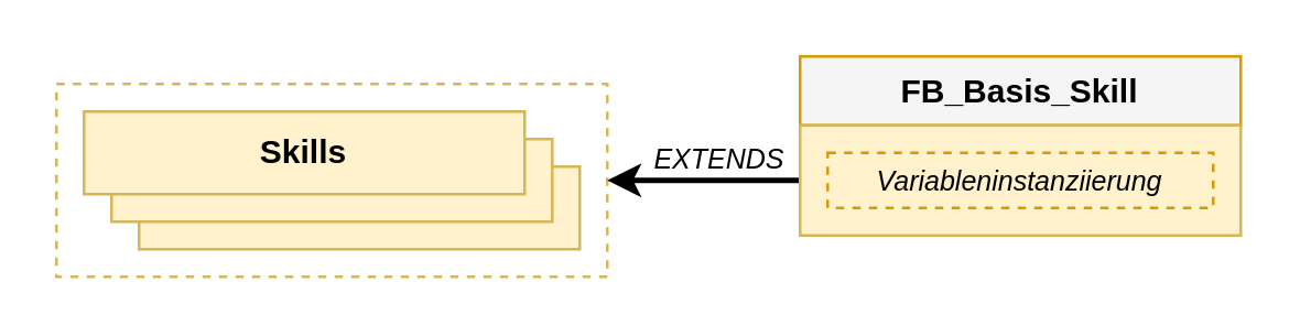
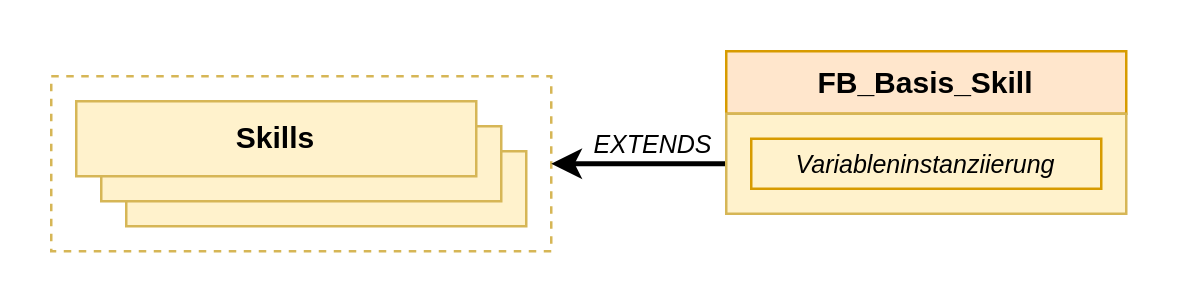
- <mxCell id="6" value="&lt;b&gt;FB_Basis_Skill&lt;/b&gt;" style="rounded=0;whiteSpace=wrap;html=1;fillColor=#f5f5f5;strokeColor=#d79b00;" parent="1" vertex="1"><mxGeometry x="290" y="20" width="160" height="25" as="geometry" /></mxCell>
+ <mxCell id="6" value="&lt;b&gt;FB_Basis_Skill&lt;/b&gt;" style="rounded=0;whiteSpace=wrap;html=1;fillColor=#ffe6cc;strokeColor=#d79b00;" parent="1" vertex="1"><mxGeometry x="290" y="20" width="160" height="25" as="geometry" /></mxCell>
- <mxCell id="10" value="Variableninstanziierung" style="rounded=0;whiteSpace=wrap;html=1;fillColor=none;strokeColor=#d79b00;fontSize=10;fontStyle=2;dashed=1;" parent="1" vertex="1"><mxGeometry x="300" y="55" width="140" height="20" as="geometry" /></mxCell>
+ <mxCell id="10" value="Variableninstanziierung" style="rounded=0;whiteSpace=wrap;html=1;fillColor=none;strokeColor=#d79b00;fontSize=10;fontStyle=2" parent="1" vertex="1"><mxGeometry x="300" y="55" width="140" height="20" as="geometry" /></mxCell>
